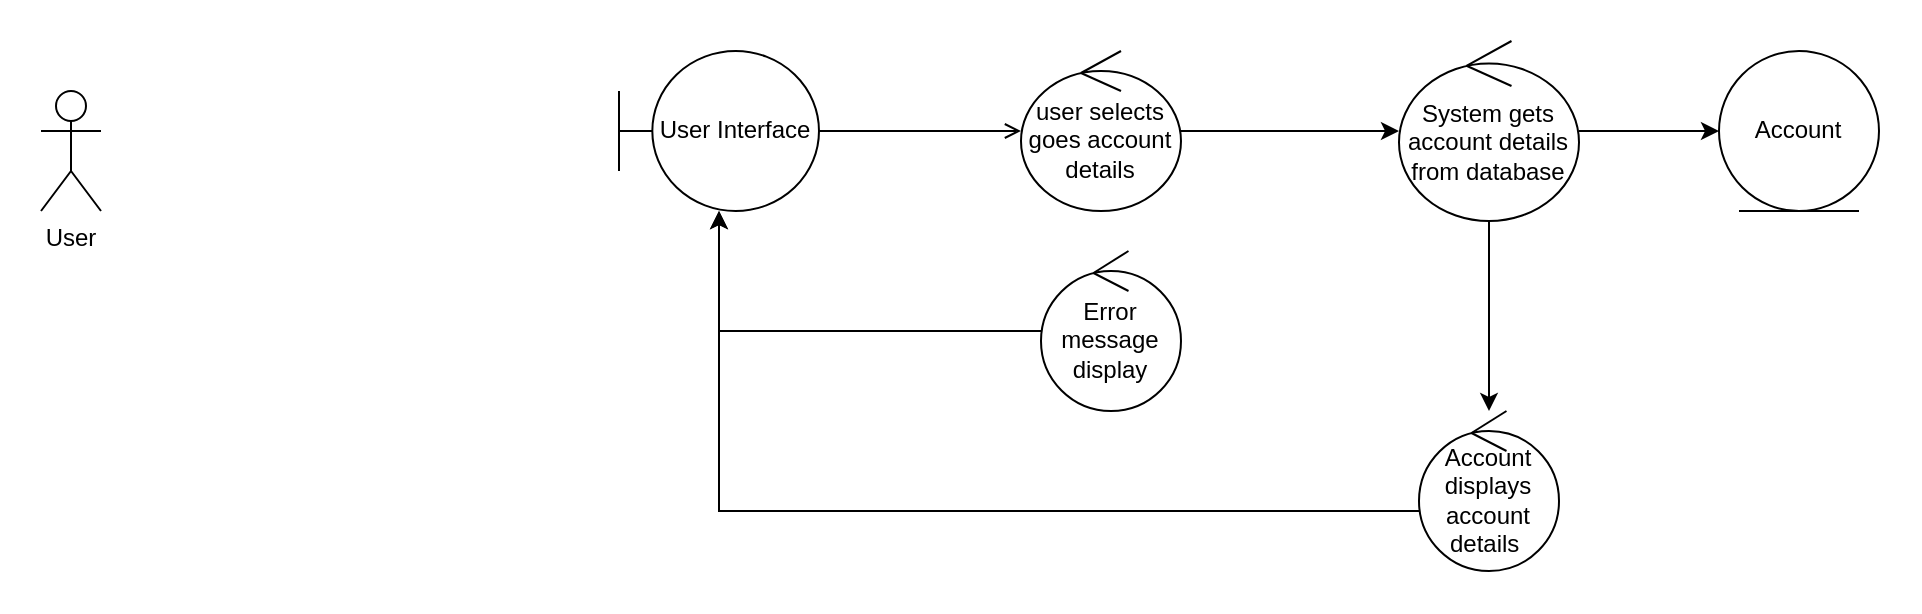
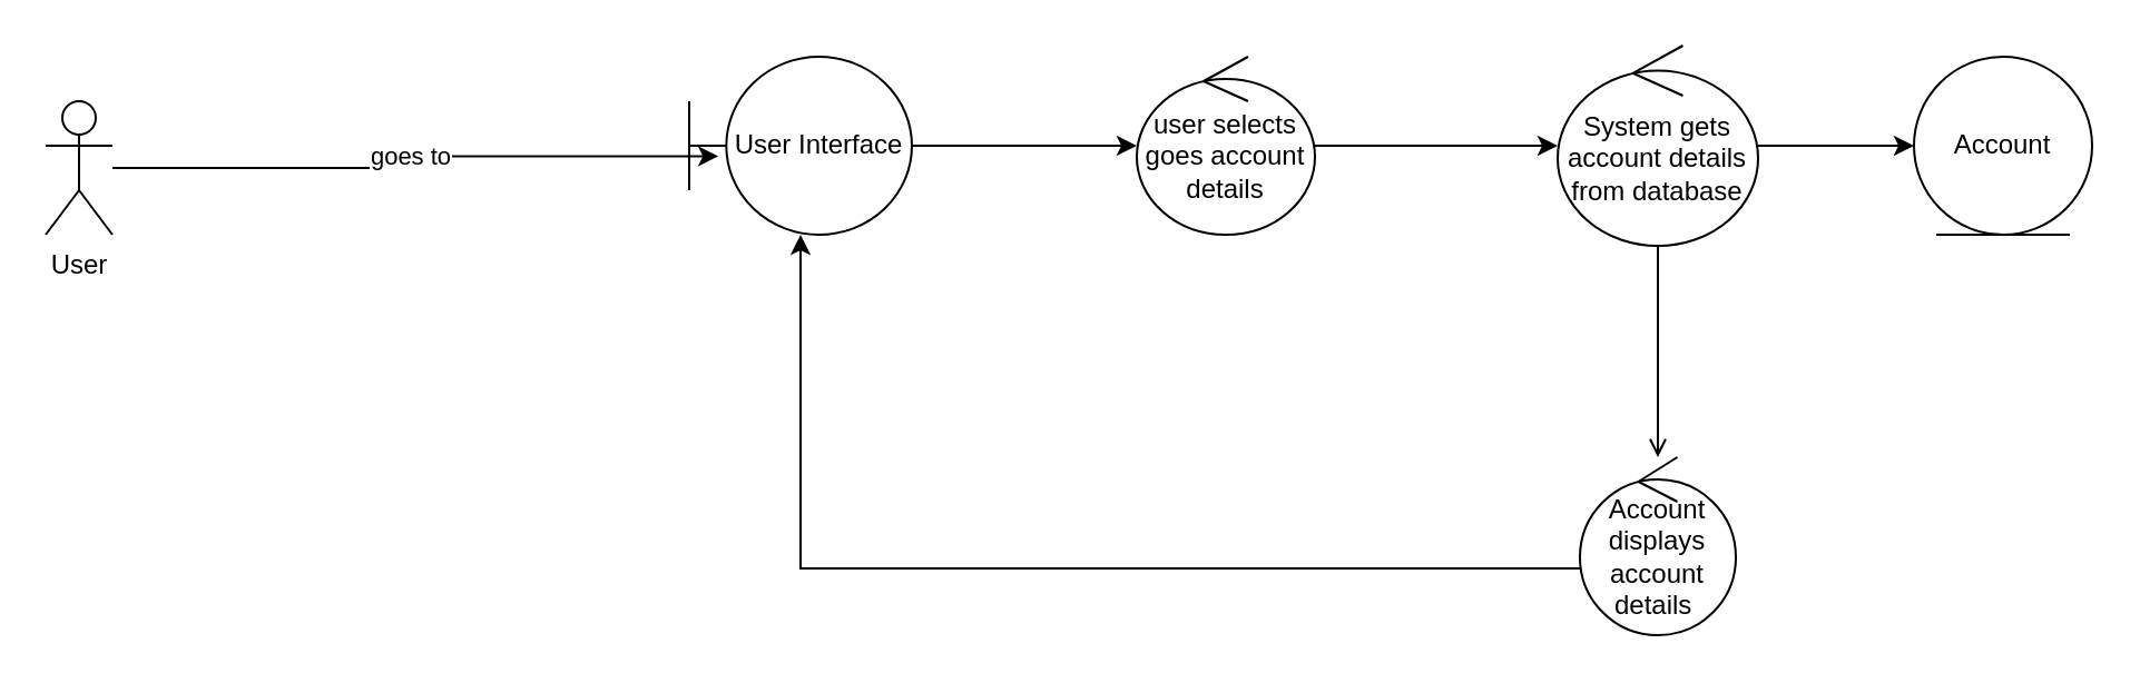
- <mxCell id="7" style="edgeStyle=orthogonalEdgeStyle;rounded=0;orthogonalLoop=1;jettySize=auto;html=1;endArrow=open;" edge="1" parent="1" source="4" target="6"><mxGeometry relative="1" as="geometry"><mxPoint x="409" y="65" as="sourcePoint" /><mxPoint x="699" y="75" as="targetPoint" /></mxGeometry></mxCell>
+ <mxCell id="7" style="edgeStyle=orthogonalEdgeStyle;rounded=0;orthogonalLoop=1;jettySize=auto;html=1;" edge="1" parent="1" source="4" target="6"><mxGeometry relative="1" as="geometry"><mxPoint x="409" y="65" as="sourcePoint" /><mxPoint x="699" y="75" as="targetPoint" /></mxGeometry></mxCell>
+ <mxCell id="2" value="goes to" style="edgeStyle=orthogonalEdgeStyle;rounded=0;orthogonalLoop=1;jettySize=auto;html=1;entryX=0.131;entryY=0.559;entryDx=0;entryDy=0;entryPerimeter=0;" edge="1" parent="1" source="3" target="4"><mxGeometry relative="1" as="geometry" /></mxCell>
- <mxCell id="11" style="edgeStyle=orthogonalEdgeStyle;rounded=0;orthogonalLoop=1;jettySize=auto;html=1;" edge="1" parent="1" source="12" target="4"><mxGeometry relative="1" as="geometry" /></mxCell>
- <mxCell id="12" value="Error message display" style="ellipse;shape=umlControl;whiteSpace=wrap;html=1;" vertex="1" parent="1"><mxGeometry x="520" y="125" width="70" height="80" as="geometry" /></mxCell>
- <mxCell id="8" style="edgeStyle=orthogonalEdgeStyle;rounded=0;orthogonalLoop=1;jettySize=auto;html=1;" edge="1" parent="1" source="10" target="14"><mxGeometry relative="1" as="geometry"><Array as="points"><mxPoint x="744" y="165" /><mxPoint x="744" y="165" /></Array></mxGeometry></mxCell>
+ <mxCell id="8" style="edgeStyle=orthogonalEdgeStyle;rounded=0;orthogonalLoop=1;jettySize=auto;html=1;endArrow=open;" edge="1" parent="1" source="10" target="14"><mxGeometry relative="1" as="geometry"><Array as="points"><mxPoint x="744" y="165" /><mxPoint x="744" y="165" /></Array></mxGeometry></mxCell>
